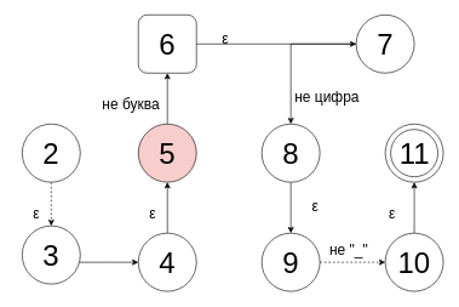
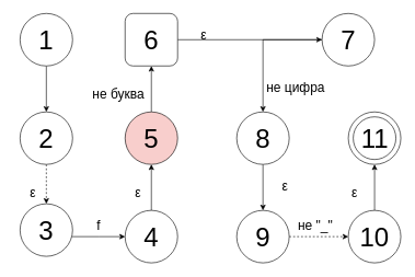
+ <mxCell id="3" value="&lt;font style=&quot;font-size: 40px;&quot;&gt;1&lt;/font&gt;" style="ellipse;whiteSpace=wrap;html=1;aspect=fixed;" vertex="1" parent="1"><mxGeometry x="30" y="20" width="80" height="80" as="geometry" /></mxCell>
+ <mxCell id="2" style="edgeStyle=orthogonalEdgeStyle;rounded=0;orthogonalLoop=1;jettySize=auto;html=1;fontSize=40;" edge="1" parent="1" source="3" target="5"><mxGeometry relative="1" as="geometry"><Array as="points" /></mxGeometry></mxCell>
+ <mxCell id="9" value="&lt;font style=&quot;font-size: 20px;&quot;&gt;f&lt;/font&gt;" style="text;html=1;strokeColor=none;fillColor=none;align=center;verticalAlign=middle;whiteSpace=wrap;rounded=0;fontSize=40;" vertex="1" parent="1"><mxGeometry x="120" y="320" width="60" height="30" as="geometry" /></mxCell>
